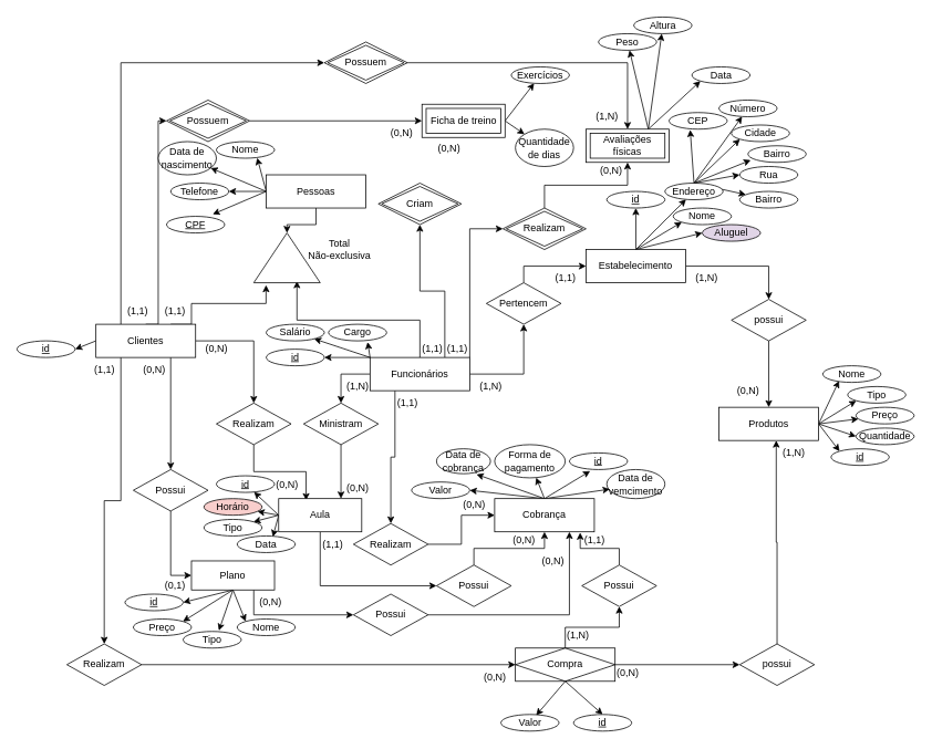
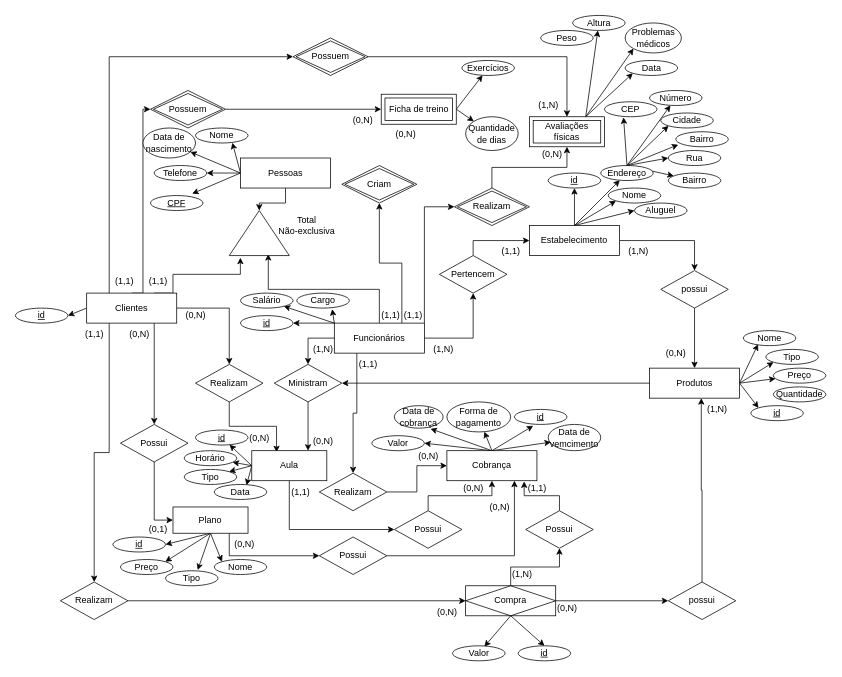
+ <mxCell id="109" value="Problemas médicos" style="ellipse;whiteSpace=wrap;html=1;align=center;" parent="1" vertex="1"><mxGeometry x="832.5" y="30" width="75" height="40" as="geometry" /></mxCell>
+ <mxCell id="68" style="edgeStyle=none;rounded=0;orthogonalLoop=1;jettySize=auto;html=1;exitX=0.75;exitY=0;exitDx=0;exitDy=0;entryX=0;entryY=1;entryDx=0;entryDy=0;" parent="1" source="71" target="109" edge="1"><mxGeometry relative="1" as="geometry" /></mxCell>
- <mxCell id="70" style="edgeStyle=none;rounded=0;orthogonalLoop=1;jettySize=auto;html=1;exitX=0.75;exitY=0;exitDx=0;exitDy=0;" parent="1" source="71" target="110" edge="1"><mxGeometry relative="1" as="geometry" /></mxCell>
- <mxCell id="104" value="Aluguel" style="ellipse;whiteSpace=wrap;html=1;align=center;fillColor=#e1d5e7;" parent="1" vertex="1"><mxGeometry x="845" y="270" width="70" height="20" as="geometry" /></mxCell>
+ <mxCell id="104" value="Aluguel" style="ellipse;whiteSpace=wrap;html=1;align=center;" parent="1" vertex="1"><mxGeometry x="845" y="270" width="70" height="20" as="geometry" /></mxCell>
- <mxCell id="21" style="edgeStyle=none;rounded=0;orthogonalLoop=1;jettySize=auto;html=1;exitX=1;exitY=0.5;exitDx=0;exitDy=0;entryX=0;entryY=0.5;entryDx=0;entryDy=0;" parent="1" source="23" target="115" edge="1"><mxGeometry relative="1" as="geometry" /></mxCell>
+ <mxCell id="21" style="edgeStyle=none;rounded=0;orthogonalLoop=1;jettySize=auto;html=1;exitX=1;exitY=0.5;exitDx=0;exitDy=0;" parent="1" source="23" target="50" edge="1"><mxGeometry relative="1" as="geometry" /></mxCell>
- <mxCell id="79" value="Horário" style="ellipse;whiteSpace=wrap;html=1;align=center;fillColor=#f8cecc;" parent="1" vertex="1"><mxGeometry x="245" y="600" width="70" height="20" as="geometry" /></mxCell>
+ <mxCell id="79" value="Horário" style="ellipse;whiteSpace=wrap;html=1;align=center;" parent="1" vertex="1"><mxGeometry x="245" y="600" width="70" height="20" as="geometry" /></mxCell>
